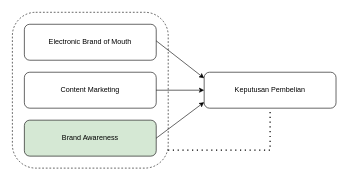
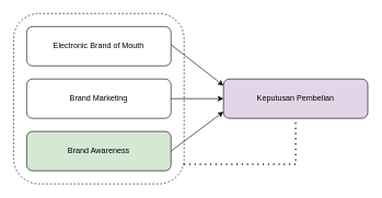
- <mxCell id="5" value="Content Marketing" style="rounded=1;whiteSpace=wrap;html=1;" vertex="1" parent="3"><mxGeometry y="80" width="220" height="60" as="geometry" /></mxCell>
+ <mxCell id="5" value="Brand Marketing" style="rounded=1;whiteSpace=wrap;html=1;" vertex="1" parent="3"><mxGeometry y="80" width="220" height="60" as="geometry" /></mxCell>
- <mxCell id="2" value="Keputusan Pembelian" style="rounded=1;whiteSpace=wrap;html=1;" vertex="1" parent="1"><mxGeometry x="340" y="120" width="220" height="60" as="geometry" /></mxCell>
+ <mxCell id="2" value="Keputusan Pembelian" style="rounded=1;whiteSpace=wrap;html=1;fillColor=#e1d5e7;" vertex="1" parent="1"><mxGeometry x="340" y="120" width="220" height="60" as="geometry" /></mxCell>
